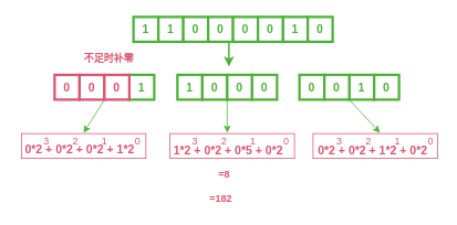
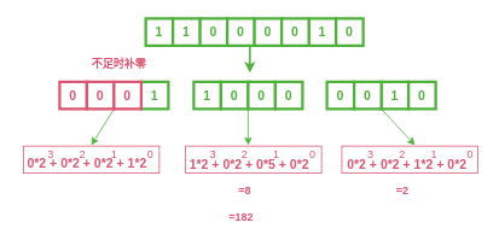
+ <mxCell id="46" value="=2" style="text;html=1;align=center;verticalAlign=middle;resizable=0;points=[];autosize=1;fontColor=#D95570;fontStyle=1" vertex="1" parent="1"><mxGeometry x="428" y="200" width="30" height="20" as="geometry" /></mxCell>
